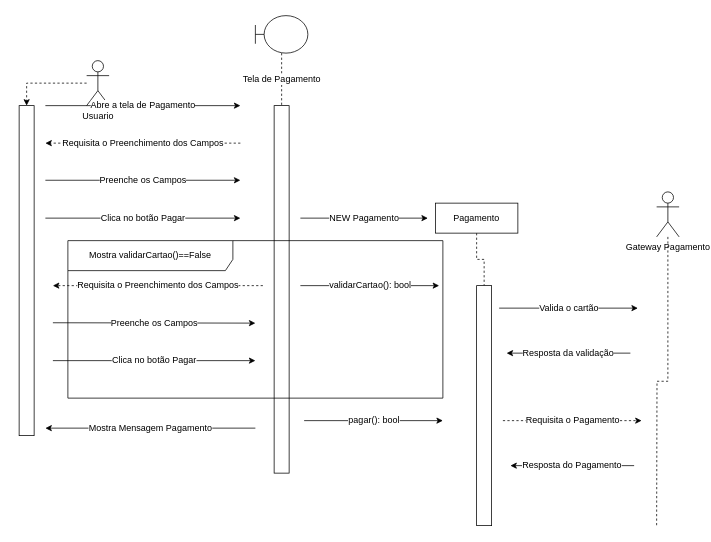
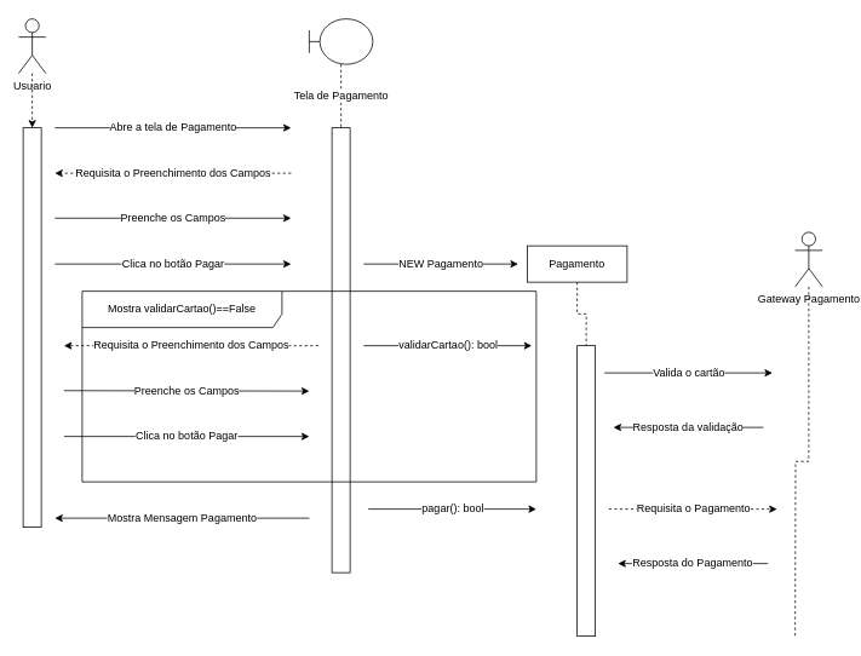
- <mxCell id="3" value="Usuario" style="shape=umlActor;verticalLabelPosition=bottom;verticalAlign=top;html=1;outlineConnect=0;" vertex="1" parent="1"><mxGeometry x="115" y="80" width="30" height="60" as="geometry" /></mxCell>
+ <mxCell id="3" value="Usuario" style="shape=umlActor;verticalLabelPosition=bottom;verticalAlign=top;html=1;outlineConnect=0;" vertex="1" parent="1"><mxGeometry x="20" y="20" width="30" height="60" as="geometry" /></mxCell>
